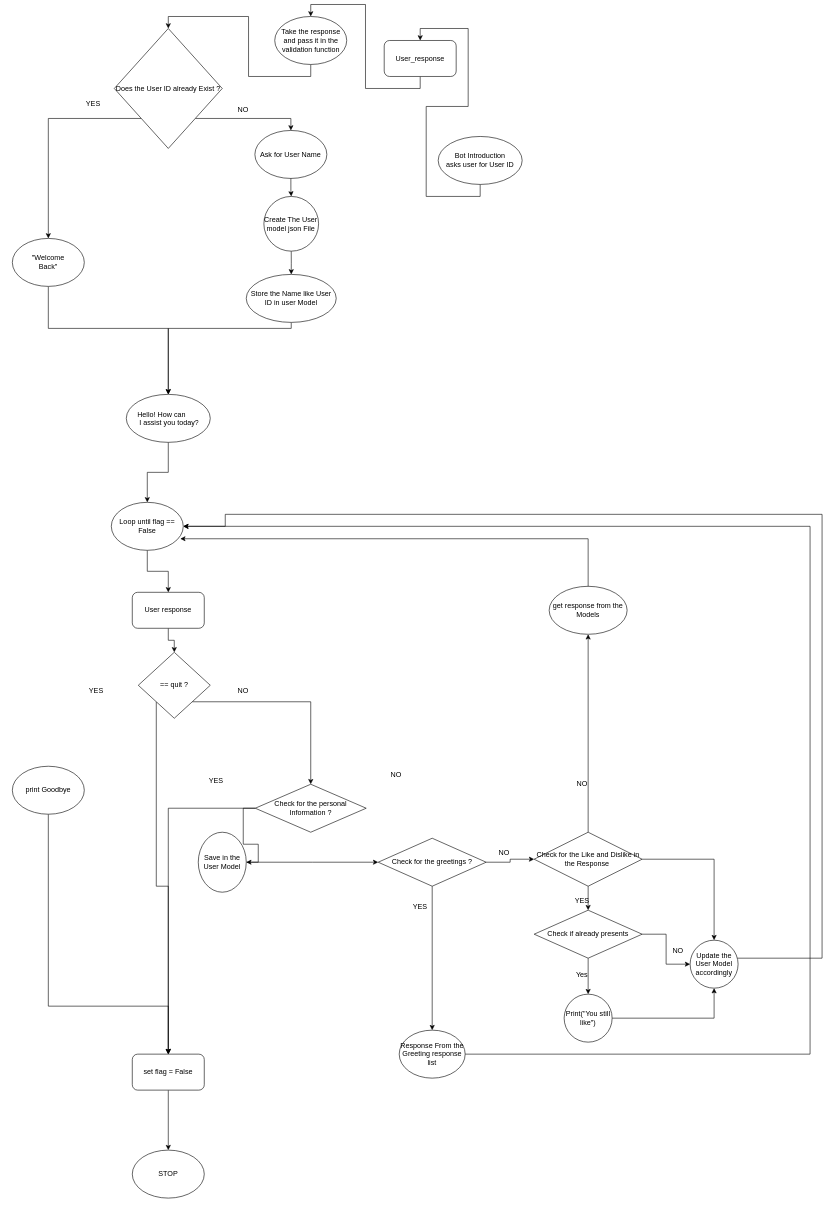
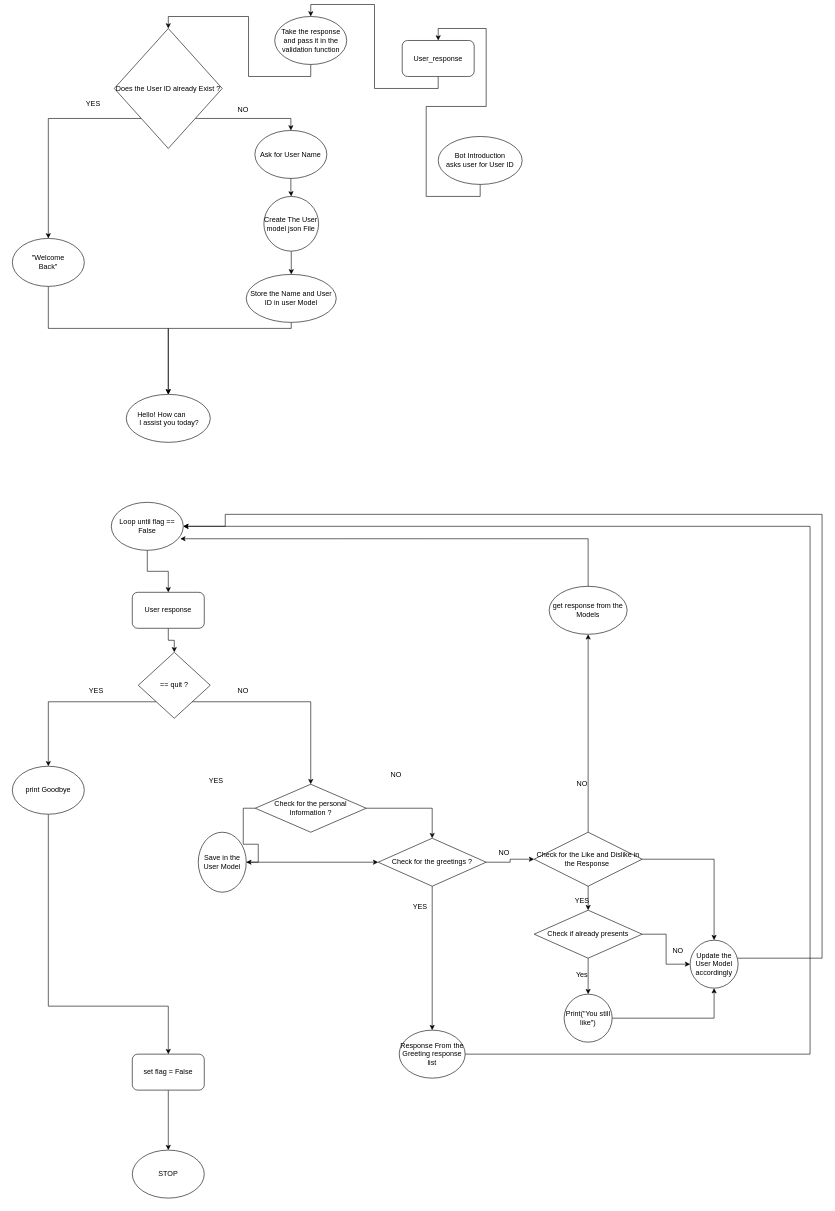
- <mxCell id="7" value="User_response" style="rounded=1;whiteSpace=wrap;html=1;" parent="1" vertex="1"><mxGeometry x="640" y="60" width="120" height="60" as="geometry" /></mxCell>
+ <mxCell id="7" value="User_response" style="rounded=1;whiteSpace=wrap;html=1;" parent="1" vertex="1"><mxGeometry x="670" y="60" width="120" height="60" as="geometry" /></mxCell>
- <mxCell id="34" value="Store the Name like User ID in user Model" style="ellipse;whiteSpace=wrap;html=1;" parent="1" vertex="1"><mxGeometry x="410" y="450" width="150" height="80" as="geometry" /></mxCell>
+ <mxCell id="34" value="Store the Name and User ID in user Model" style="ellipse;whiteSpace=wrap;html=1;" parent="1" vertex="1"><mxGeometry x="410" y="450" width="150" height="80" as="geometry" /></mxCell>
- <mxCell id="15" style="edgeStyle=orthogonalEdgeStyle;rounded=0;orthogonalLoop=1;jettySize=auto;html=1;exitX=0.5;exitY=1;exitDx=0;exitDy=0;entryX=0.5;entryY=0;entryDx=0;entryDy=0;" parent="1" source="16" target="18" edge="1"><mxGeometry relative="1" as="geometry" /></mxCell>
- <mxCell id="24" style="edgeStyle=orthogonalEdgeStyle;rounded=0;orthogonalLoop=1;jettySize=auto;html=1;exitX=0;exitY=1;exitDx=0;exitDy=0;" parent="1" source="26" target="28" edge="1"><mxGeometry relative="1" as="geometry" /></mxCell>
+ <mxCell id="24" style="edgeStyle=orthogonalEdgeStyle;rounded=0;orthogonalLoop=1;jettySize=auto;html=1;exitX=0;exitY=1;exitDx=0;exitDy=0;entryX=0.5;entryY=0;entryDx=0;entryDy=0;" parent="1" source="26" target="22" edge="1"><mxGeometry relative="1" as="geometry" /></mxCell>
- <mxCell id="36" value="" style="edgeStyle=orthogonalEdgeStyle;rounded=0;orthogonalLoop=1;jettySize=auto;html=1;" parent="1" source="37" target="28" edge="1"><mxGeometry relative="1" as="geometry"><mxPoint x="670" y="1370" as="targetPoint" /></mxGeometry></mxCell>
+ <mxCell id="36" value="" style="edgeStyle=orthogonalEdgeStyle;rounded=0;orthogonalLoop=1;jettySize=auto;html=1;" parent="1" source="37" target="44" edge="1"><mxGeometry relative="1" as="geometry"><mxPoint x="670" y="1370" as="targetPoint" /></mxGeometry></mxCell>
